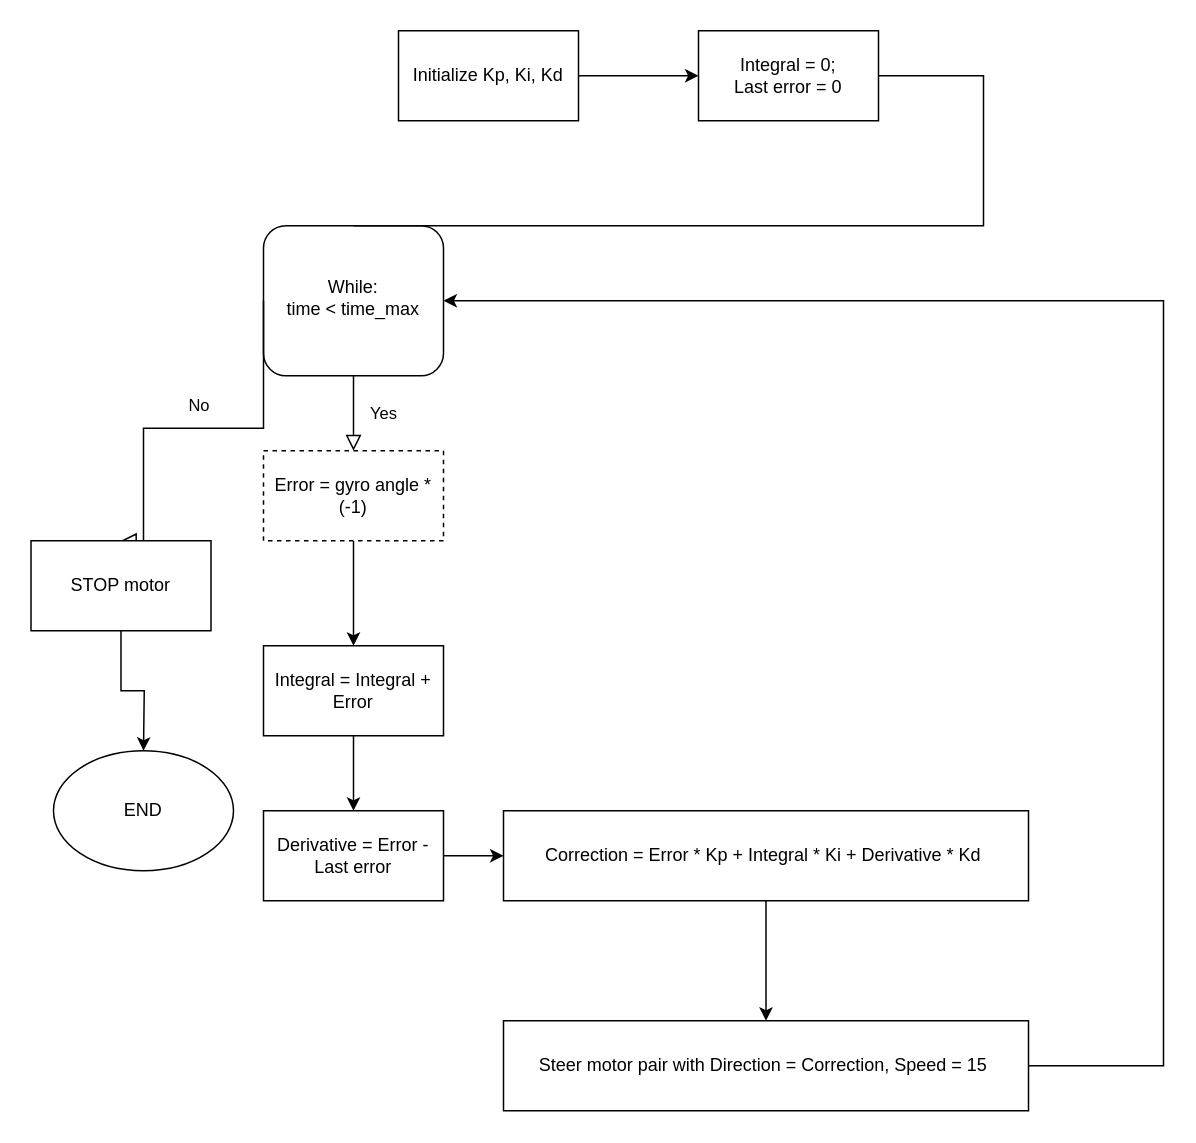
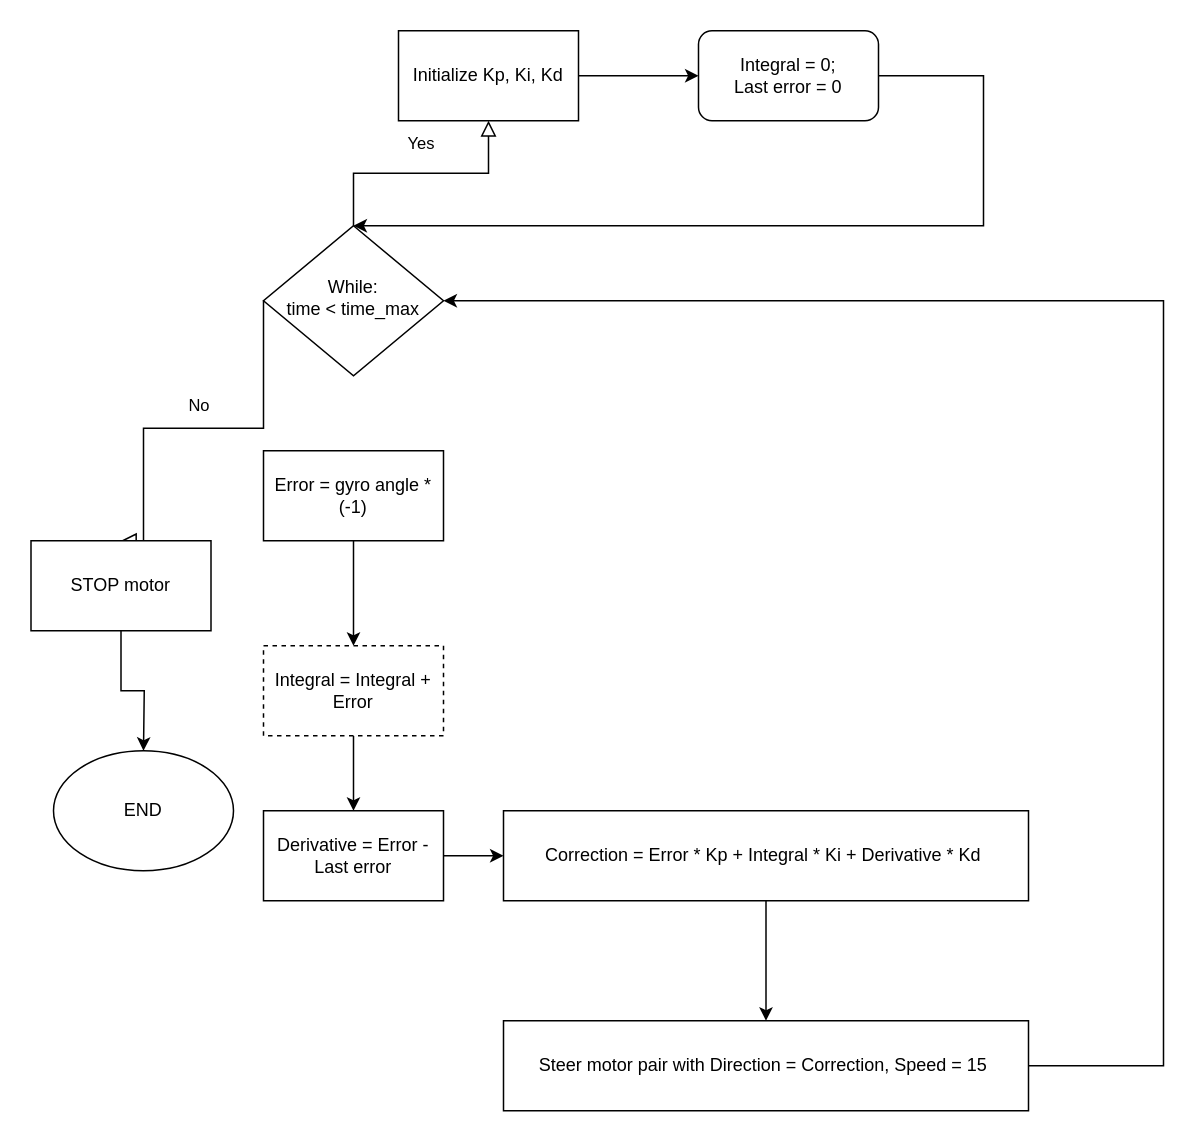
- <mxCell id="21" value="Integral = 0;&lt;br&gt;Last error = 0" style="rounded=0;whiteSpace=wrap;html=1;" vertex="1" parent="1"><mxGeometry x="465" y="20" width="120" height="60" as="geometry" /></mxCell>
+ <mxCell id="21" value="Integral = 0;&lt;br&gt;Last error = 0" style="whiteSpace=wrap;html=1;rounded=1;" vertex="1" parent="1"><mxGeometry x="465" y="20" width="120" height="60" as="geometry" /></mxCell>
- <mxCell id="20" value="" style="edgeStyle=orthogonalEdgeStyle;rounded=0;orthogonalLoop=1;jettySize=auto;html=1;entryX=0.5;entryY=0;entryDx=0;entryDy=0;endArrow=none;" edge="1" parent="1" source="21" target="3"><mxGeometry relative="1" as="geometry"><mxPoint x="665" y="130" as="targetPoint" /><Array as="points"><mxPoint x="655" y="50" /><mxPoint x="655" y="150" /></Array></mxGeometry></mxCell>
+ <mxCell id="20" value="" style="edgeStyle=orthogonalEdgeStyle;rounded=0;orthogonalLoop=1;jettySize=auto;html=1;entryX=0.5;entryY=0;entryDx=0;entryDy=0;" edge="1" parent="1" source="21" target="3"><mxGeometry relative="1" as="geometry"><mxPoint x="665" y="130" as="targetPoint" /><Array as="points"><mxPoint x="655" y="50" /><mxPoint x="655" y="150" /></Array></mxGeometry></mxCell>
- <mxCell id="3" value="While:&lt;br&gt;time &amp;lt; time_max" style="whiteSpace=wrap;html=1;shadow=0;fontFamily=Helvetica;fontSize=12;align=center;strokeWidth=1;spacing=6;spacingTop=-4;rounded=1;" parent="1" vertex="1"><mxGeometry x="175" y="150" width="120" height="100" as="geometry" /></mxCell>
+ <mxCell id="3" value="While:&lt;br&gt;time &amp;lt; time_max" style="rhombus;whiteSpace=wrap;html=1;shadow=0;fontFamily=Helvetica;fontSize=12;align=center;strokeWidth=1;spacing=6;spacingTop=-4;" parent="1" vertex="1"><mxGeometry x="175" y="150" width="120" height="100" as="geometry" /></mxCell>
- <mxCell id="2" value="Yes" style="rounded=0;html=1;jettySize=auto;orthogonalLoop=1;fontSize=11;endArrow=block;endFill=0;endSize=8;strokeWidth=1;shadow=0;labelBackgroundColor=none;edgeStyle=orthogonalEdgeStyle;entryX=0.5;entryY=0;entryDx=0;entryDy=0;" parent="1" source="3" target="5" edge="1"><mxGeometry y="20" relative="1" as="geometry"><mxPoint as="offset" /><mxPoint x="235" y="290" as="targetPoint" /></mxGeometry></mxCell>
+ <mxCell id="2" value="Yes" style="rounded=0;html=1;jettySize=auto;orthogonalLoop=1;fontSize=11;endArrow=block;endFill=0;endSize=8;strokeWidth=1;shadow=0;labelBackgroundColor=none;edgeStyle=orthogonalEdgeStyle;" parent="1" source="3" target="19" edge="1"><mxGeometry y="20" relative="1" as="geometry"><mxPoint as="offset" /><mxPoint x="235" y="290" as="targetPoint" /></mxGeometry></mxCell>
- <mxCell id="5" value="Error = gyro angle * (-1)" style="rounded=0;whiteSpace=wrap;html=1;dashed=1;" vertex="1" parent="1"><mxGeometry x="175" y="300" width="120" height="60" as="geometry" /></mxCell>
+ <mxCell id="5" value="Error = gyro angle * (-1)" style="rounded=0;whiteSpace=wrap;html=1;" vertex="1" parent="1"><mxGeometry x="175" y="300" width="120" height="60" as="geometry" /></mxCell>
- <mxCell id="7" value="Integral = Integral + Error" style="rounded=0;whiteSpace=wrap;html=1;" vertex="1" parent="1"><mxGeometry x="175" y="430" width="120" height="60" as="geometry" /></mxCell>
+ <mxCell id="7" value="Integral = Integral + Error" style="rounded=0;whiteSpace=wrap;html=1;dashed=1;" vertex="1" parent="1"><mxGeometry x="175" y="430" width="120" height="60" as="geometry" /></mxCell>
